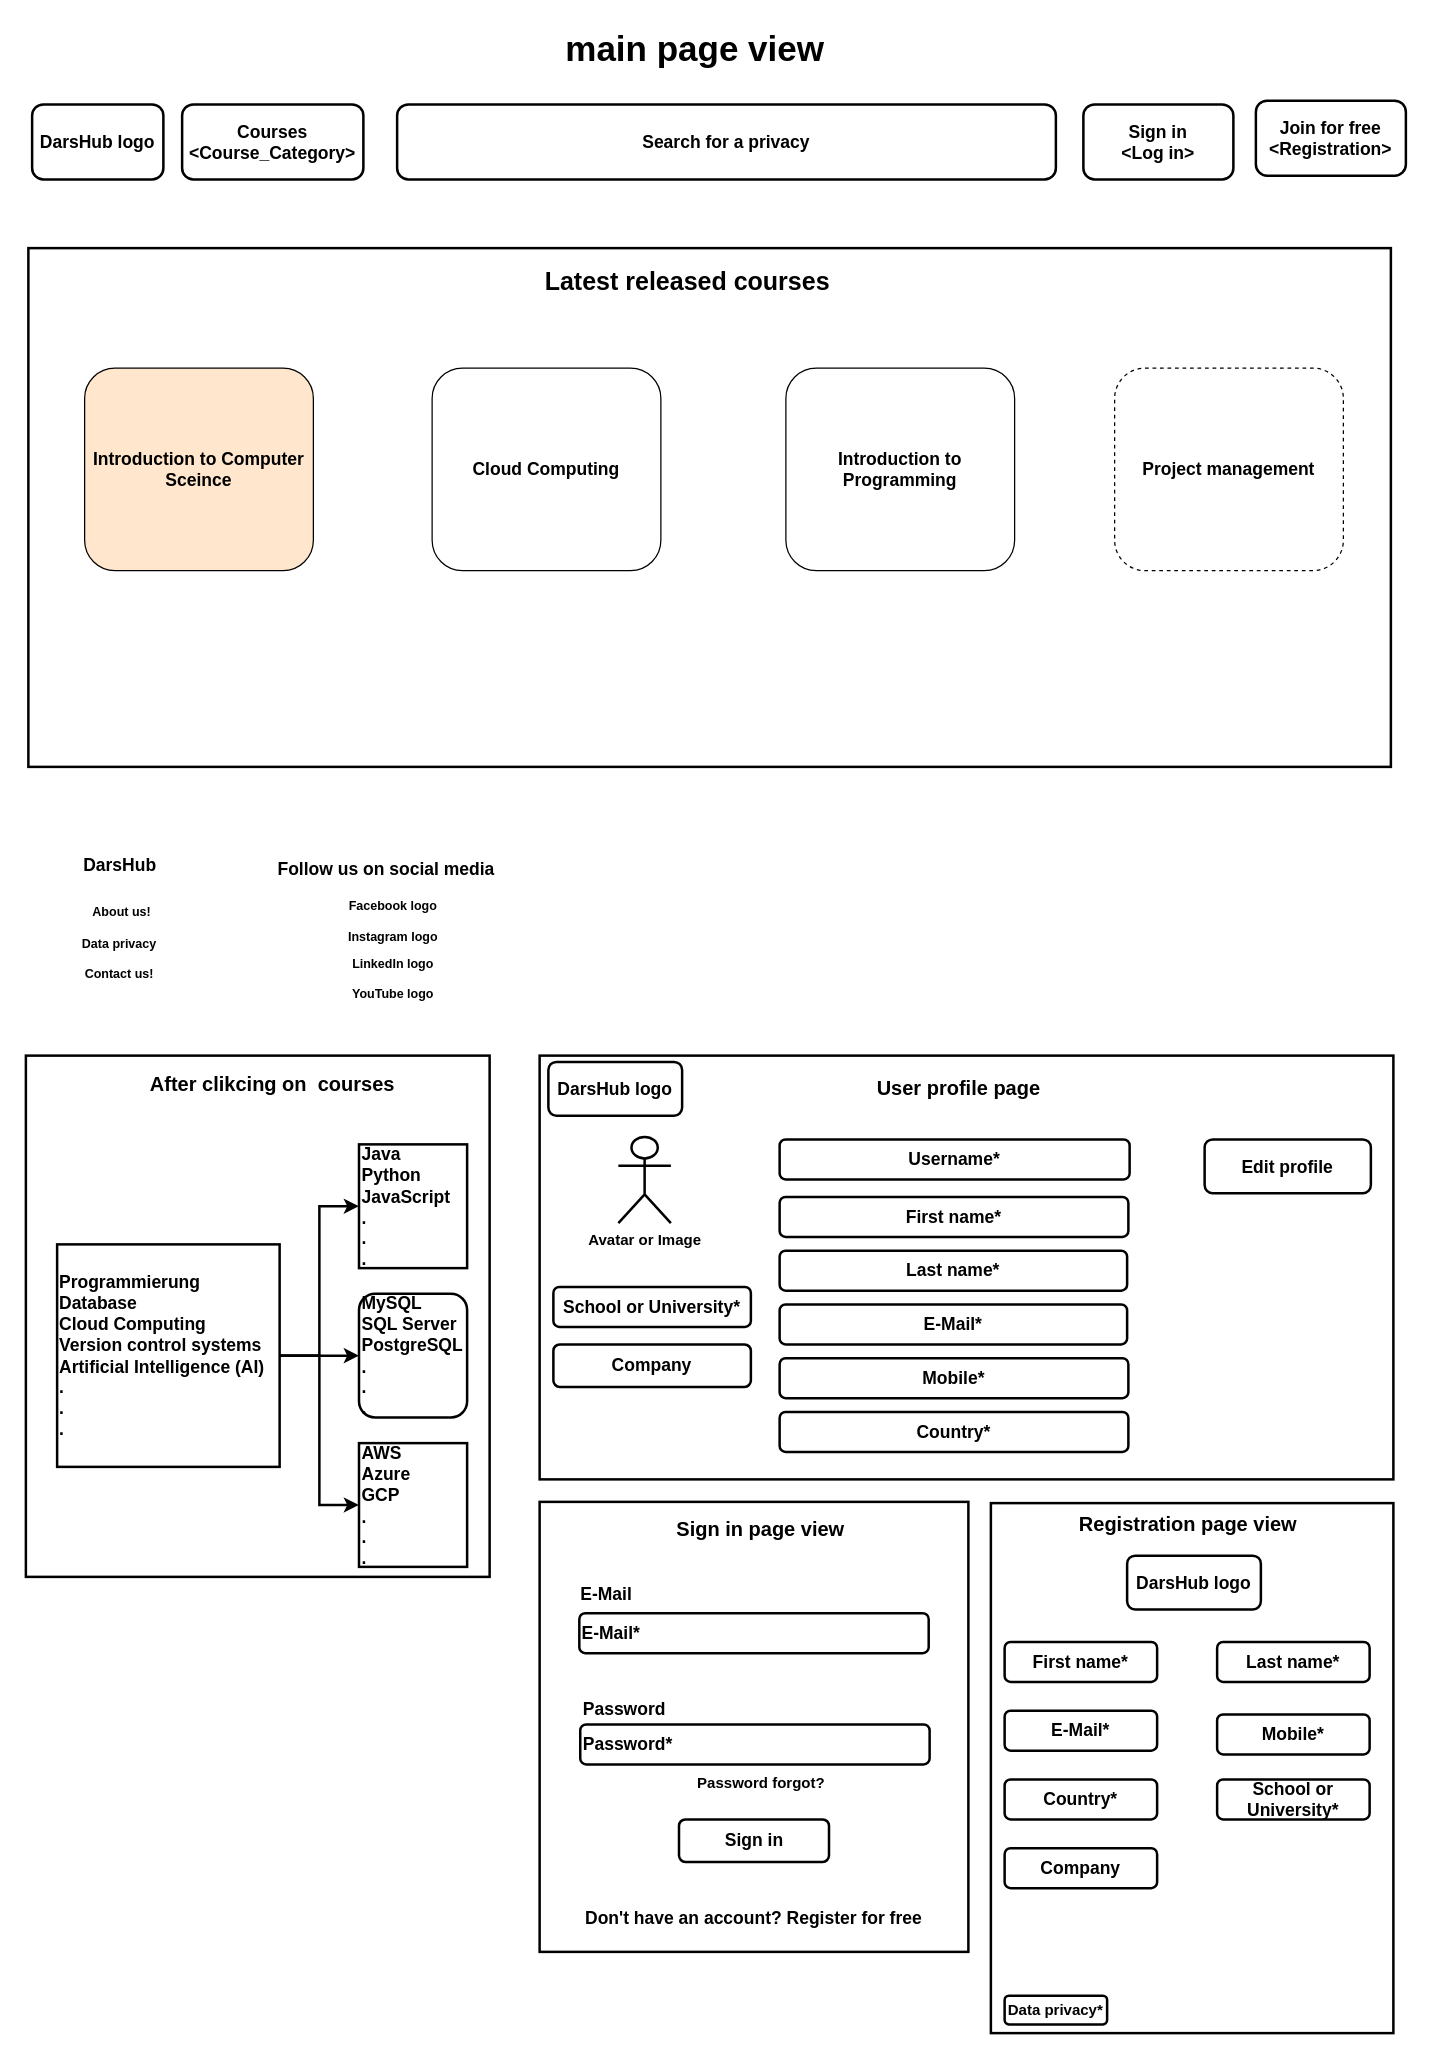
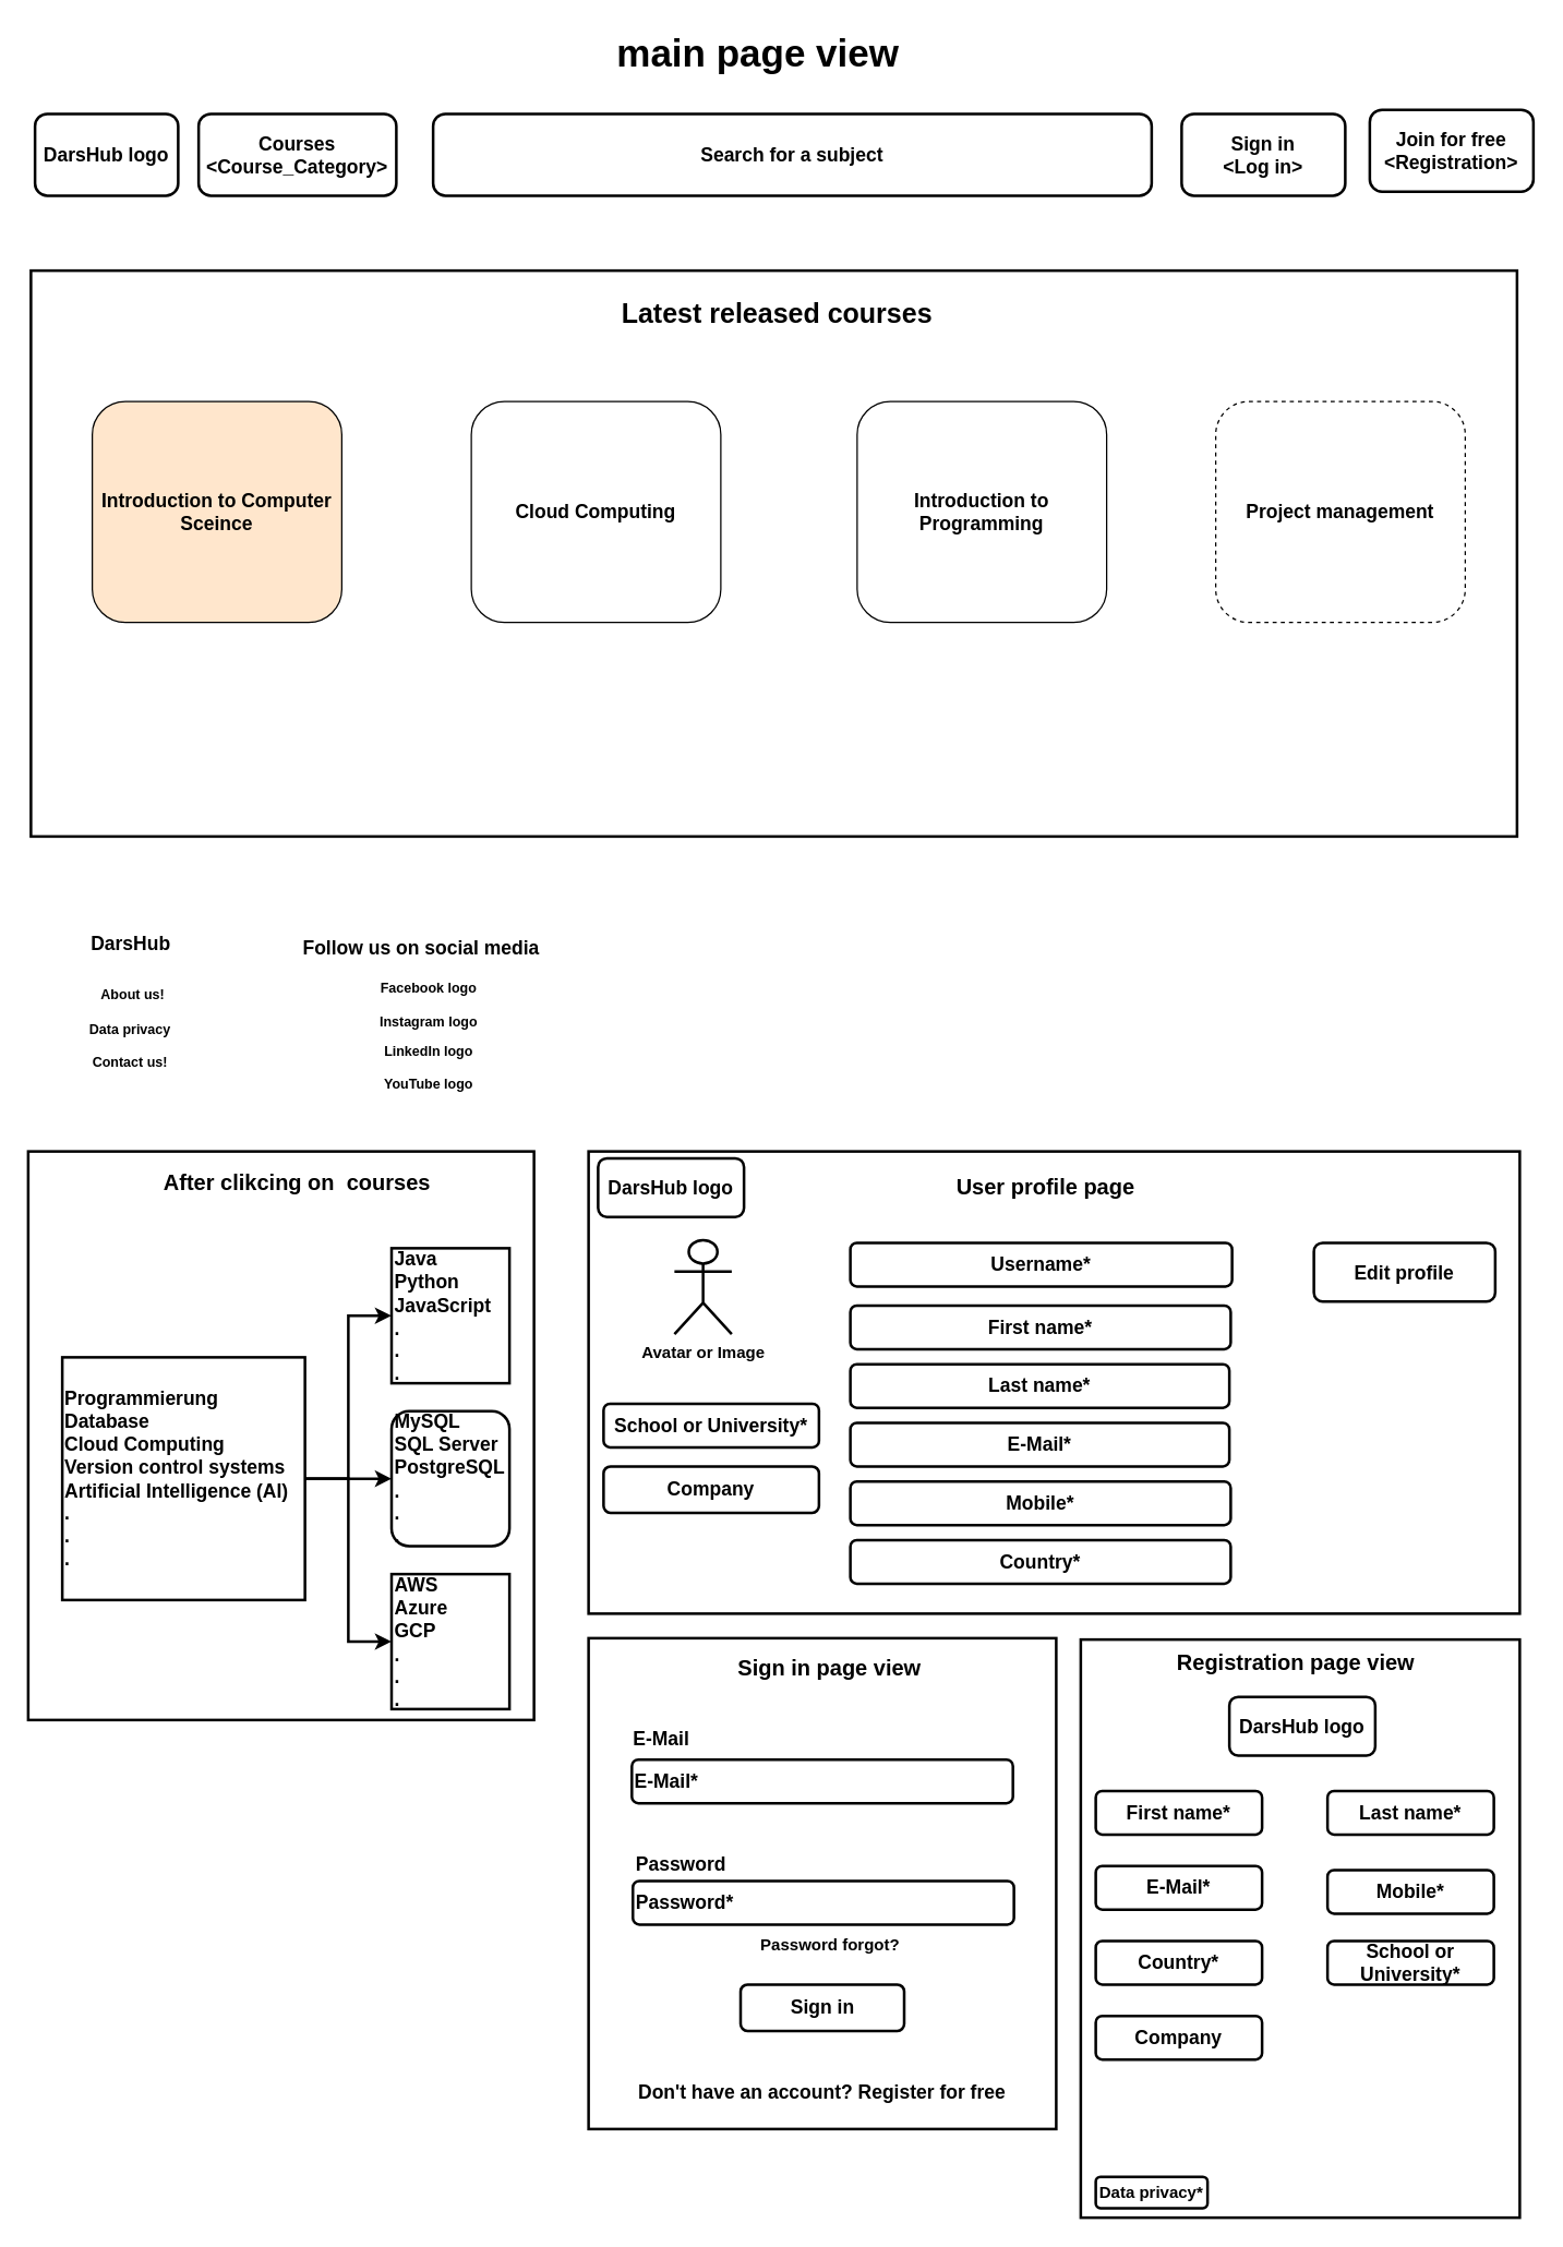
- <mxCell id="3" value="Search for a privacy" style="rounded=1;whiteSpace=wrap;html=1;fontStyle=1;fontSize=14;strokeWidth=2;" parent="1" vertex="1"><mxGeometry x="317" y="83" width="527" height="60" as="geometry" /></mxCell>
+ <mxCell id="3" value="Search for a subject" style="rounded=1;whiteSpace=wrap;html=1;fontStyle=1;fontSize=14;strokeWidth=2;" parent="1" vertex="1"><mxGeometry x="317" y="83" width="527" height="60" as="geometry" /></mxCell>
- <mxCell id="39" value="&lt;span style=&quot;font-size: 20px ; font-weight: 700&quot;&gt;Latest released courses&lt;/span&gt;" style="text;html=1;strokeColor=none;fillColor=none;align=center;verticalAlign=middle;whiteSpace=wrap;rounded=0;" vertex="1" parent="1"><mxGeometry x="415" y="209" width="269" height="30" as="geometry" /></mxCell>
+ <mxCell id="39" value="&lt;span style=&quot;font-size: 20px ; font-weight: 700&quot;&gt;Latest released courses&lt;/span&gt;" style="text;html=1;strokeColor=none;fillColor=none;align=center;verticalAlign=middle;whiteSpace=wrap;rounded=0;" vertex="1" parent="1"><mxGeometry x="435" y="214" width="269" height="30" as="geometry" /></mxCell>
